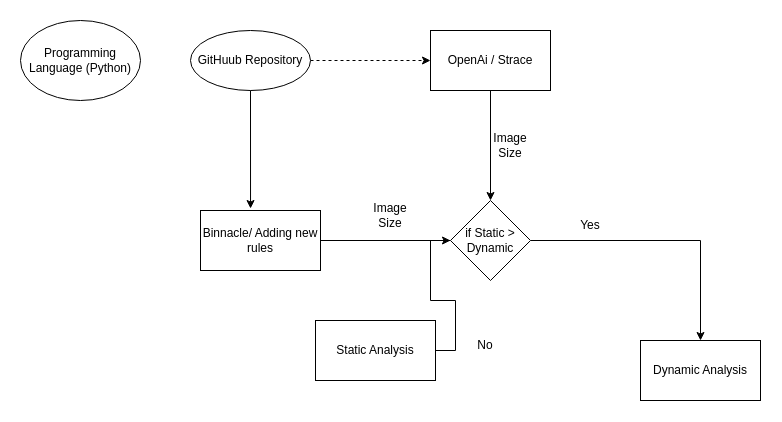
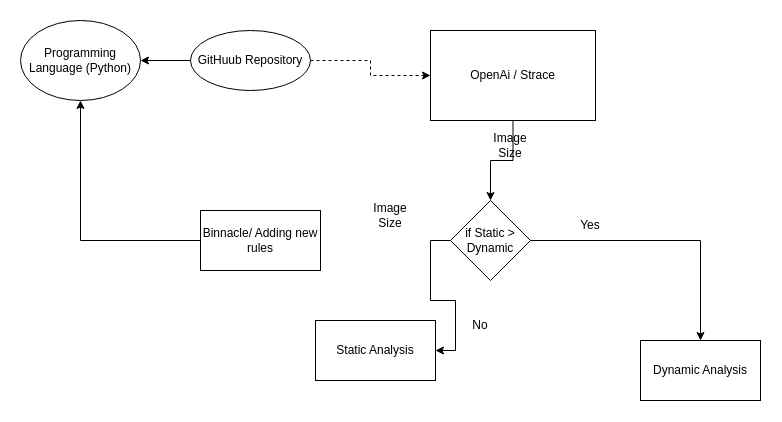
- <mxCell id="6" value="OpenAi / Strace" style="rounded=0;whiteSpace=wrap;html=1;" vertex="1" parent="1"><mxGeometry x="430" y="30" width="120" height="60" as="geometry" /></mxCell>
+ <mxCell id="6" value="OpenAi / Strace" style="rounded=0;whiteSpace=wrap;html=1;" vertex="1" parent="1"><mxGeometry x="430" y="30" width="165" height="90" as="geometry" /></mxCell>
- <mxCell id="18" style="edgeStyle=orthogonalEdgeStyle;rounded=0;orthogonalLoop=1;jettySize=auto;html=1;entryX=0.417;entryY=-0.033;entryDx=0;entryDy=0;entryPerimeter=0;" edge="1" parent="1" source="15" target="4"><mxGeometry relative="1" as="geometry"><mxPoint x="251" y="160" as="targetPoint" /></mxGeometry></mxCell>
+ <mxCell id="18" style="edgeStyle=orthogonalEdgeStyle;rounded=0;orthogonalLoop=1;jettySize=auto;html=1;" edge="1" parent="1" source="15" target="12"><mxGeometry relative="1" as="geometry"><mxPoint x="251" y="160" as="targetPoint" /></mxGeometry></mxCell>
- <mxCell id="3" style="edgeStyle=orthogonalEdgeStyle;rounded=0;orthogonalLoop=1;jettySize=auto;html=1;entryX=0;entryY=0.5;entryDx=0;entryDy=0;" edge="1" parent="1" source="4" target="9"><mxGeometry relative="1" as="geometry" /></mxCell>
+ <mxCell id="3" style="edgeStyle=orthogonalEdgeStyle;rounded=0;orthogonalLoop=1;jettySize=auto;html=1;" edge="1" parent="1" source="4" target="12"><mxGeometry relative="1" as="geometry" /></mxCell>
- <mxCell id="16" value="No" style="text;html=1;align=center;verticalAlign=middle;whiteSpace=wrap;rounded=0;" vertex="1" parent="1"><mxGeometry x="455" y="330" width="60" height="30" as="geometry" /></mxCell>
+ <mxCell id="16" value="No" style="text;html=1;align=center;verticalAlign=middle;whiteSpace=wrap;rounded=0;" vertex="1" parent="1"><mxGeometry x="450" y="310" width="60" height="30" as="geometry" /></mxCell>
- <mxCell id="8" style="edgeStyle=orthogonalEdgeStyle;rounded=0;orthogonalLoop=1;jettySize=auto;html=1;entryX=1;entryY=0.5;entryDx=0;entryDy=0;endArrow=none;" edge="1" parent="1" source="9" target="10"><mxGeometry relative="1" as="geometry" /></mxCell>
+ <mxCell id="8" style="edgeStyle=orthogonalEdgeStyle;rounded=0;orthogonalLoop=1;jettySize=auto;html=1;entryX=1;entryY=0.5;entryDx=0;entryDy=0;" edge="1" parent="1" source="9" target="10"><mxGeometry relative="1" as="geometry" /></mxCell>
